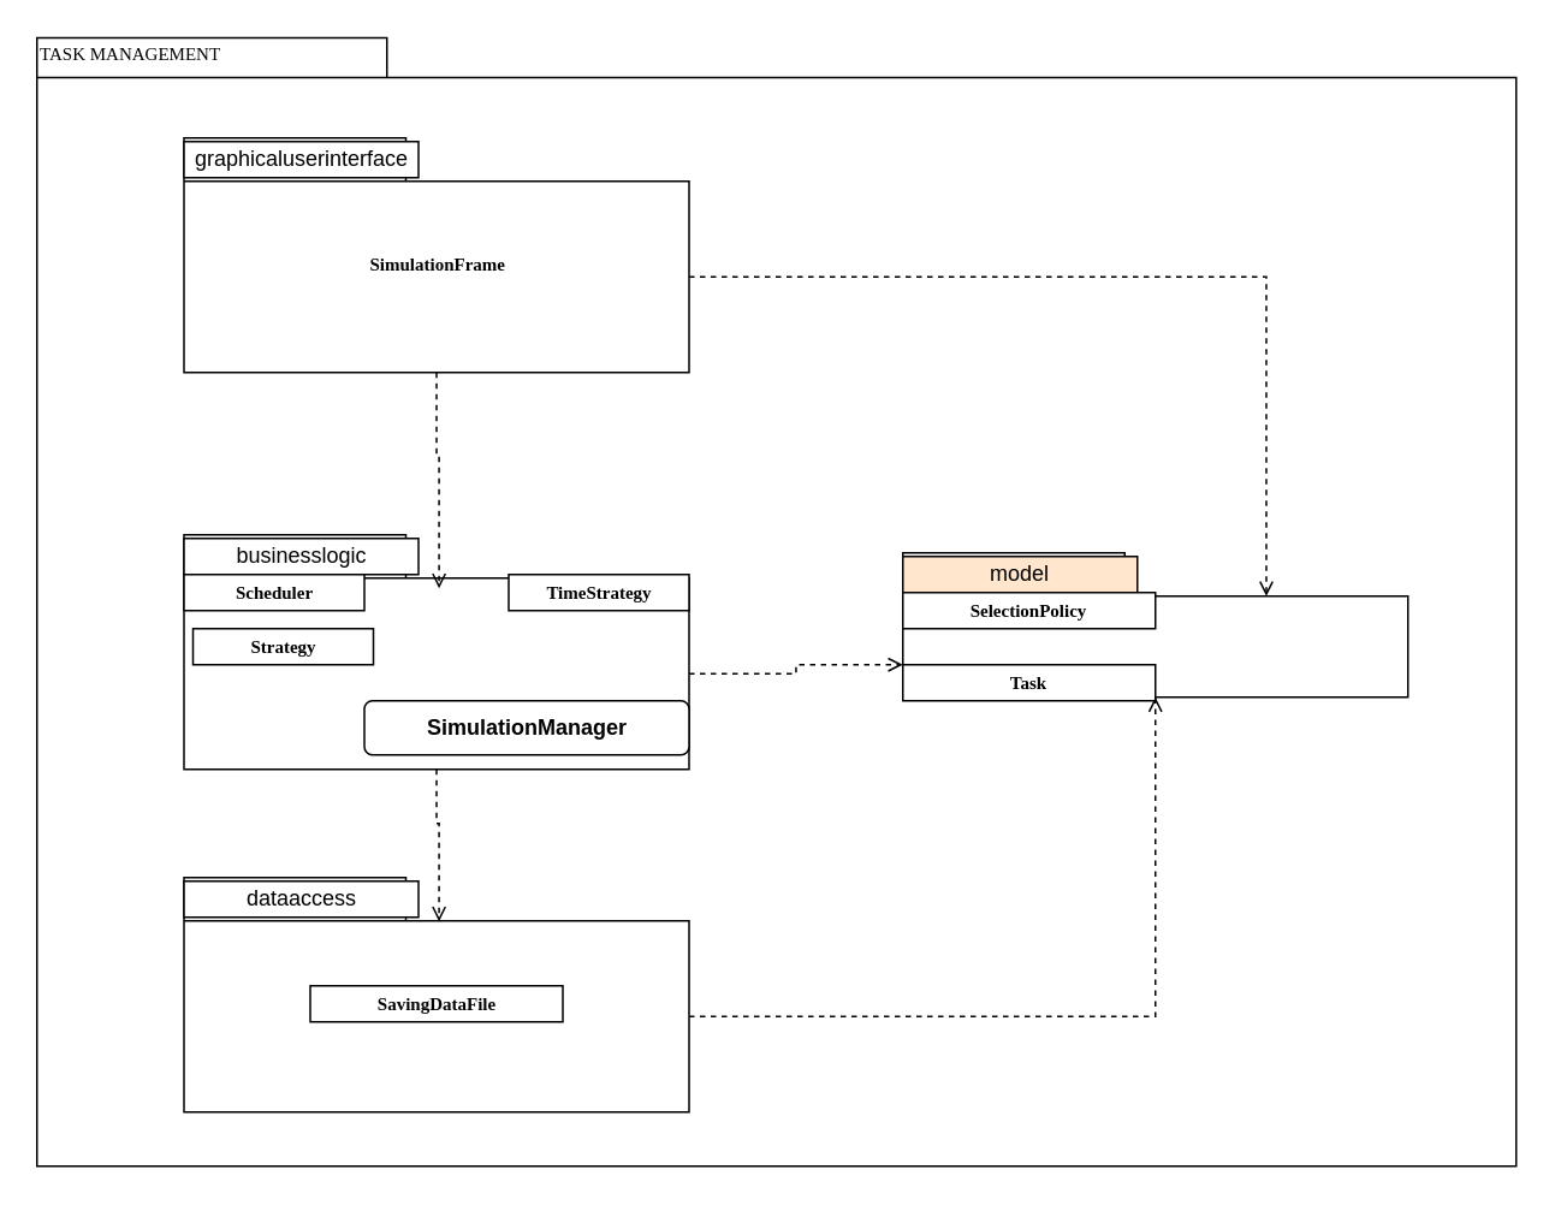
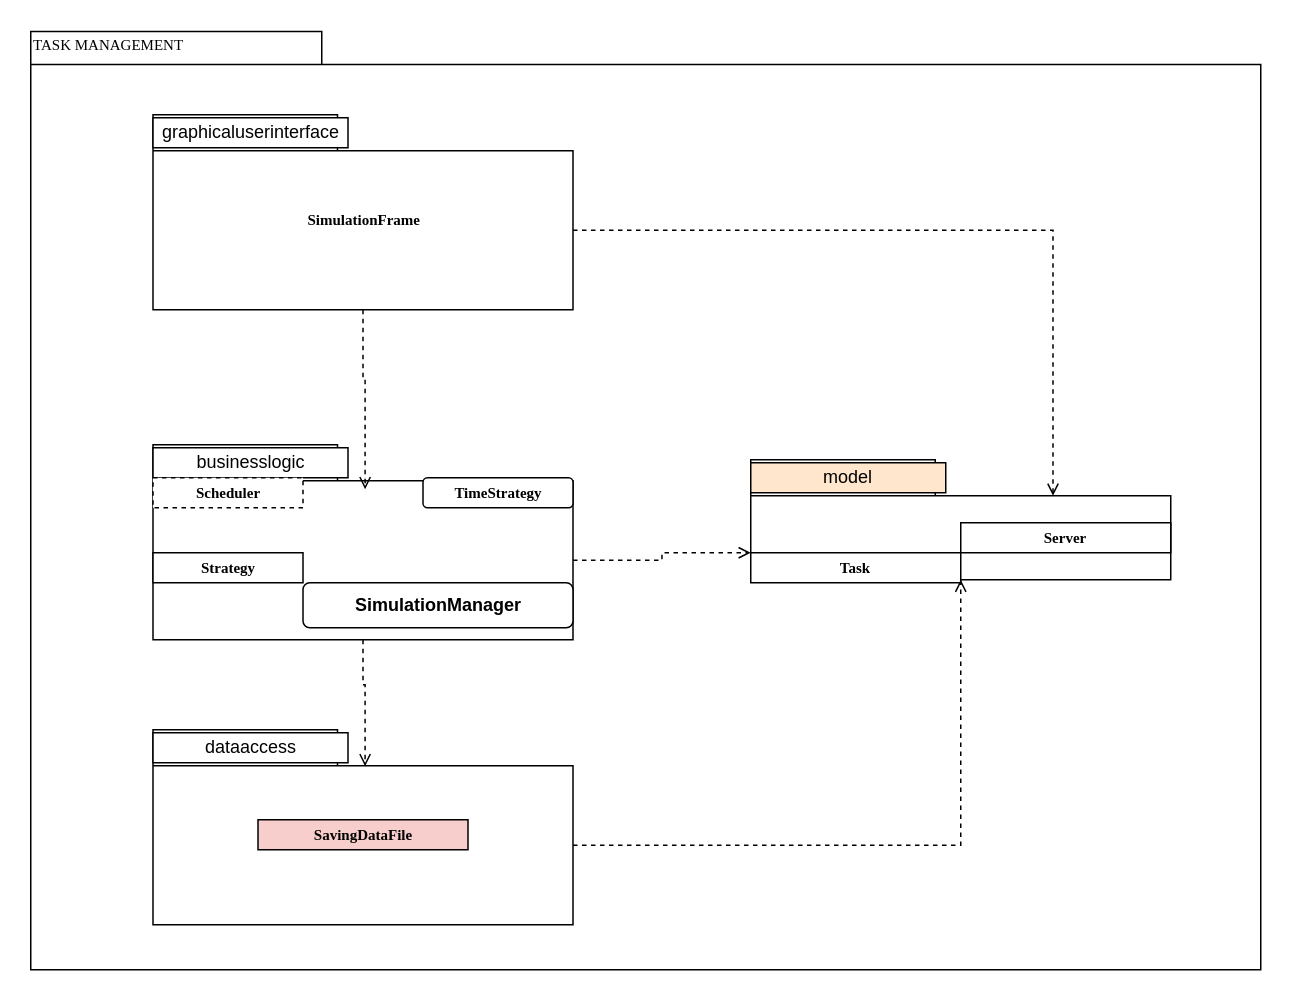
- <mxCell id="12" value="&lt;span style=&quot;font-family: Verdana; font-size: 10px; font-weight: 700; text-wrap-mode: nowrap;&quot;&gt;Scheduler&lt;/span&gt;" style="rounded=0;whiteSpace=wrap;html=1;" parent="8" vertex="1"><mxGeometry y="22" width="100" height="20" as="geometry" /></mxCell>
+ <mxCell id="12" value="&lt;span style=&quot;font-family: Verdana; font-size: 10px; font-weight: 700; text-wrap-mode: nowrap;&quot;&gt;Scheduler&lt;/span&gt;" style="rounded=0;whiteSpace=wrap;html=1;dashed=1;" parent="8" vertex="1"><mxGeometry y="22" width="100" height="20" as="geometry" /></mxCell>
- <mxCell id="13" value="&lt;span style=&quot;font-family: Verdana; font-size: 10px; font-weight: 700; text-wrap-mode: nowrap;&quot;&gt;TimeStrategy&lt;/span&gt;" style="rounded=0;whiteSpace=wrap;html=1;" parent="8" vertex="1"><mxGeometry x="180" y="22" width="100" height="20" as="geometry" /></mxCell>
+ <mxCell id="13" value="&lt;span style=&quot;font-family: Verdana; font-size: 10px; font-weight: 700; text-wrap-mode: nowrap;&quot;&gt;TimeStrategy&lt;/span&gt;" style="whiteSpace=wrap;html=1;rounded=1;" parent="8" vertex="1"><mxGeometry x="180" y="22" width="100" height="20" as="geometry" /></mxCell>
- <mxCell id="25" value="&lt;font face=&quot;Verdana&quot;&gt;&lt;span style=&quot;font-size: 10px; text-wrap-mode: nowrap;&quot;&gt;&lt;b&gt;SelectionPolicy&lt;/b&gt;&lt;/span&gt;&lt;/font&gt;" style="rounded=0;whiteSpace=wrap;html=1;" parent="21" vertex="1"><mxGeometry y="22" width="140" height="20" as="geometry" /></mxCell>
- <mxCell id="14" value="&lt;span style=&quot;font-family: Verdana; font-size: 10px; font-weight: 700; text-wrap-mode: nowrap;&quot;&gt;Strategy&lt;/span&gt;" style="rounded=0;whiteSpace=wrap;html=1;" vertex="1" parent="8"><mxGeometry x="5" y="52" width="100" height="20" as="geometry" /></mxCell>
+ <mxCell id="14" value="&lt;span style=&quot;font-family: Verdana; font-size: 10px; font-weight: 700; text-wrap-mode: nowrap;&quot;&gt;Strategy&lt;/span&gt;" style="rounded=0;whiteSpace=wrap;html=1;" vertex="1" parent="8"><mxGeometry y="72" width="100" height="20" as="geometry" /></mxCell>
+ <mxCell id="27" value="&lt;font face=&quot;Verdana&quot;&gt;&lt;span style=&quot;font-size: 10px; text-wrap-mode: nowrap;&quot;&gt;&lt;b&gt;Server&lt;/b&gt;&lt;/span&gt;&lt;/font&gt;" style="rounded=0;whiteSpace=wrap;html=1;" parent="21" vertex="1"><mxGeometry x="140" y="42" width="140" height="20" as="geometry" /></mxCell>
- <mxCell id="20" value="&lt;font face=&quot;Verdana&quot;&gt;&lt;span style=&quot;font-size: 10px; text-wrap-mode: nowrap;&quot;&gt;&lt;b&gt;SavingDataFile&lt;/b&gt;&lt;/span&gt;&lt;/font&gt;" style="rounded=0;whiteSpace=wrap;html=1;" parent="16" vertex="1"><mxGeometry x="70" y="60" width="140" height="20" as="geometry" /></mxCell>
+ <mxCell id="20" value="&lt;font face=&quot;Verdana&quot;&gt;&lt;span style=&quot;font-size: 10px; text-wrap-mode: nowrap;&quot;&gt;&lt;b&gt;SavingDataFile&lt;/b&gt;&lt;/span&gt;&lt;/font&gt;" style="rounded=0;whiteSpace=wrap;html=1;fillColor=#f8cecc;" parent="16" vertex="1"><mxGeometry x="70" y="60" width="140" height="20" as="geometry" /></mxCell>
